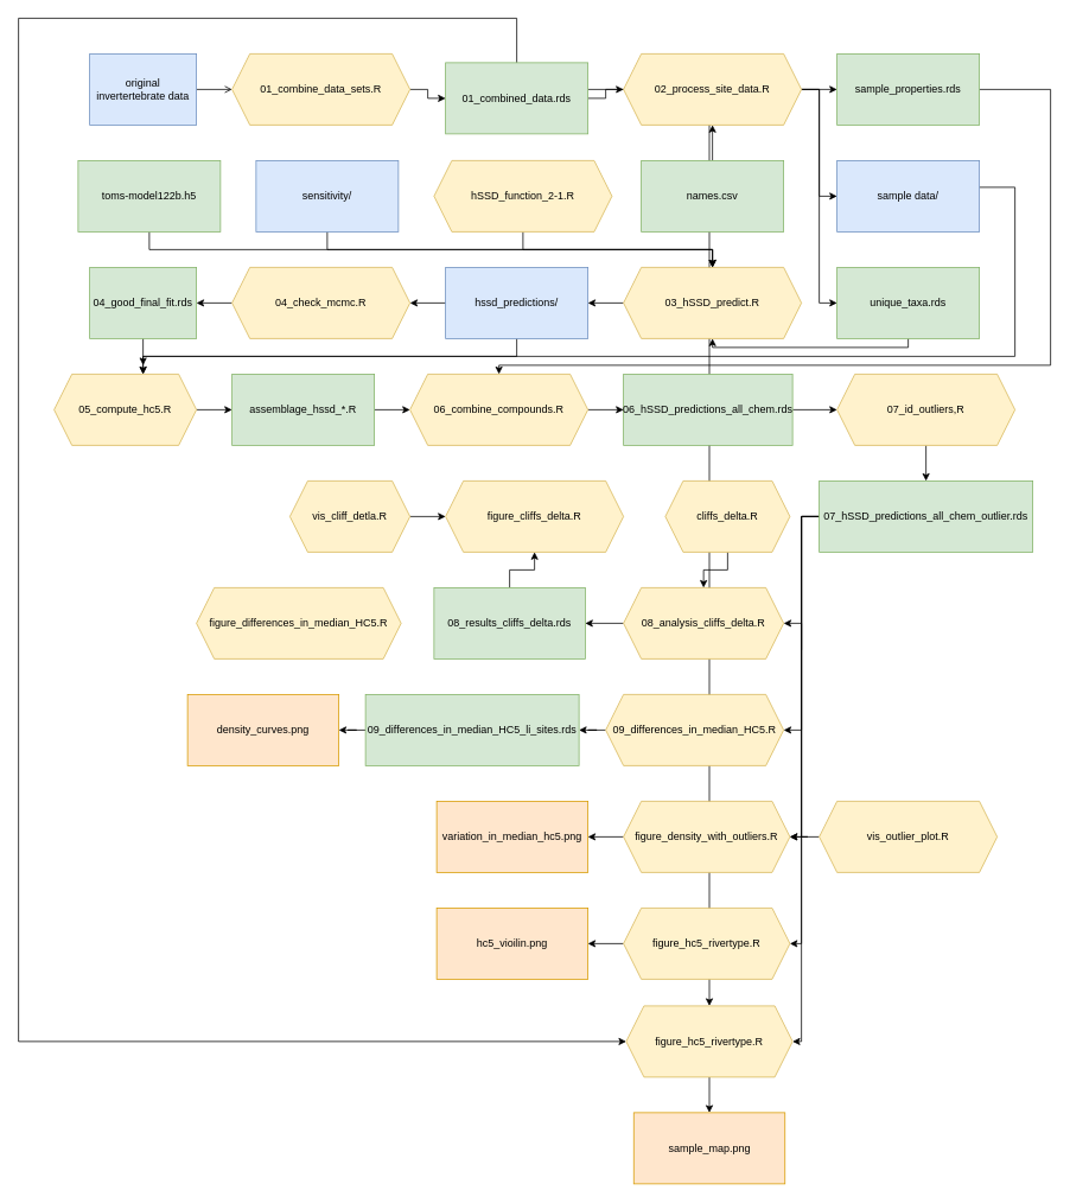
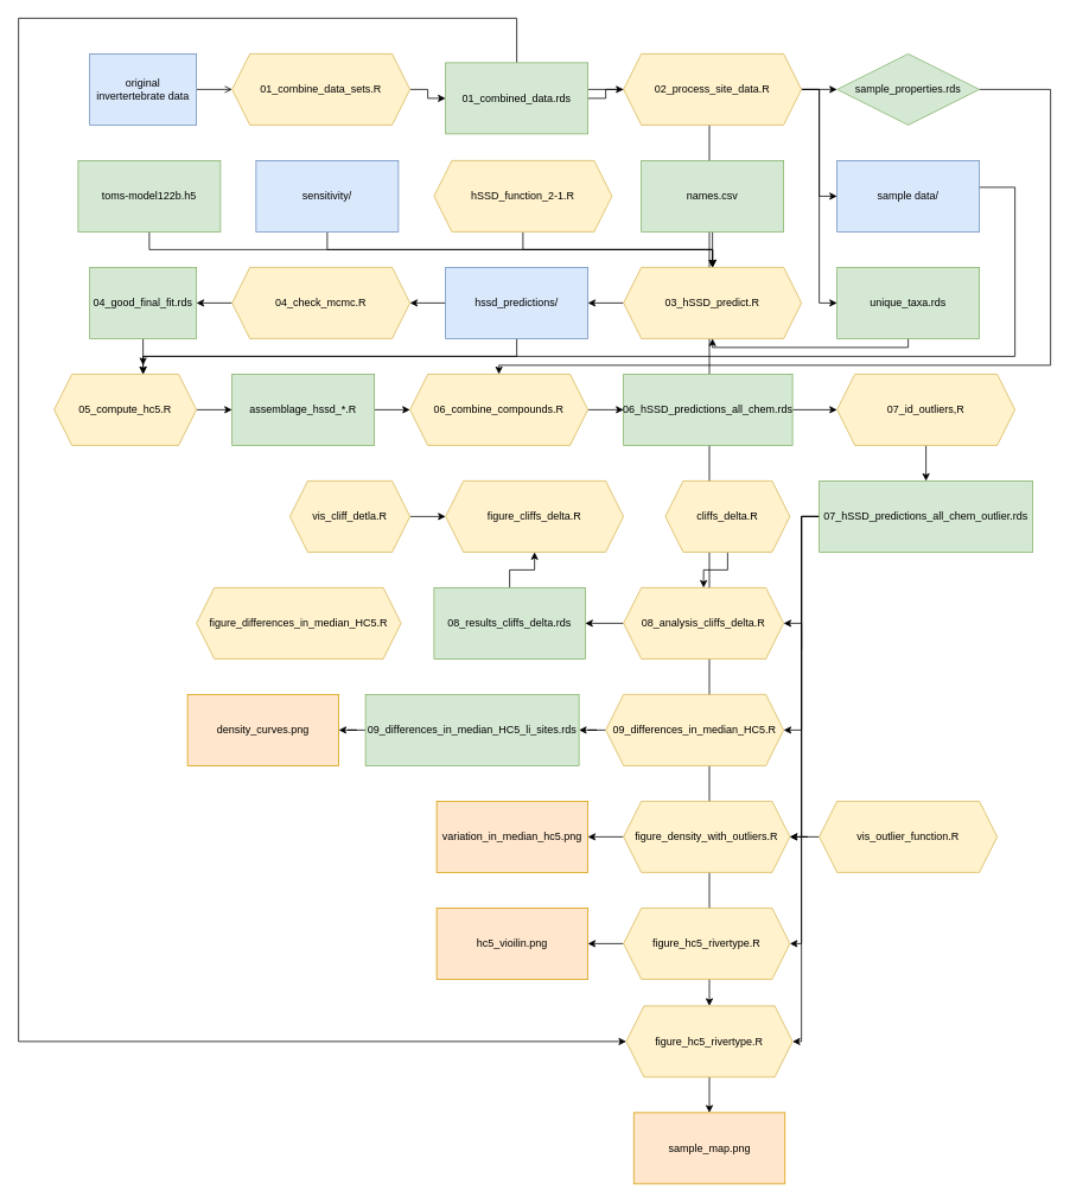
- <mxCell id="15" value="sample_properties.rds" style="rounded=0;whiteSpace=wrap;html=1;fillColor=#d5e8d4;strokeColor=#82b366;" parent="1" vertex="1"><mxGeometry x="940" y="60" width="160" height="80" as="geometry" /></mxCell>
+ <mxCell id="15" value="sample_properties.rds" style="rhombus;whiteSpace=wrap;html=1;fillColor=#d5e8d4;strokeColor=#82b366;" parent="1" vertex="1"><mxGeometry x="940" y="60" width="160" height="80" as="geometry" /></mxCell>
- <mxCell id="22" style="edgeStyle=orthogonalEdgeStyle;rounded=0;orthogonalLoop=1;jettySize=auto;html=1;" parent="1" source="23" target="13" edge="1"><mxGeometry relative="1" as="geometry" /></mxCell>
+ <mxCell id="22" style="edgeStyle=orthogonalEdgeStyle;rounded=0;orthogonalLoop=1;jettySize=auto;html=1;" parent="1" source="23" target="21" edge="1"><mxGeometry relative="1" as="geometry" /></mxCell>
- <mxCell id="69" value="vis_outlier_plot.R" style="shape=hexagon;perimeter=hexagonPerimeter2;whiteSpace=wrap;html=1;fixedSize=1;fillColor=#fff2cc;strokeColor=#d6b656;" parent="1" vertex="1"><mxGeometry x="920" y="900" width="200" height="80" as="geometry" /></mxCell>
+ <mxCell id="69" value="vis_outlier_function.R" style="shape=hexagon;perimeter=hexagonPerimeter2;whiteSpace=wrap;html=1;fixedSize=1;fillColor=#fff2cc;strokeColor=#d6b656;" parent="1" vertex="1"><mxGeometry x="920" y="900" width="200" height="80" as="geometry" /></mxCell>
